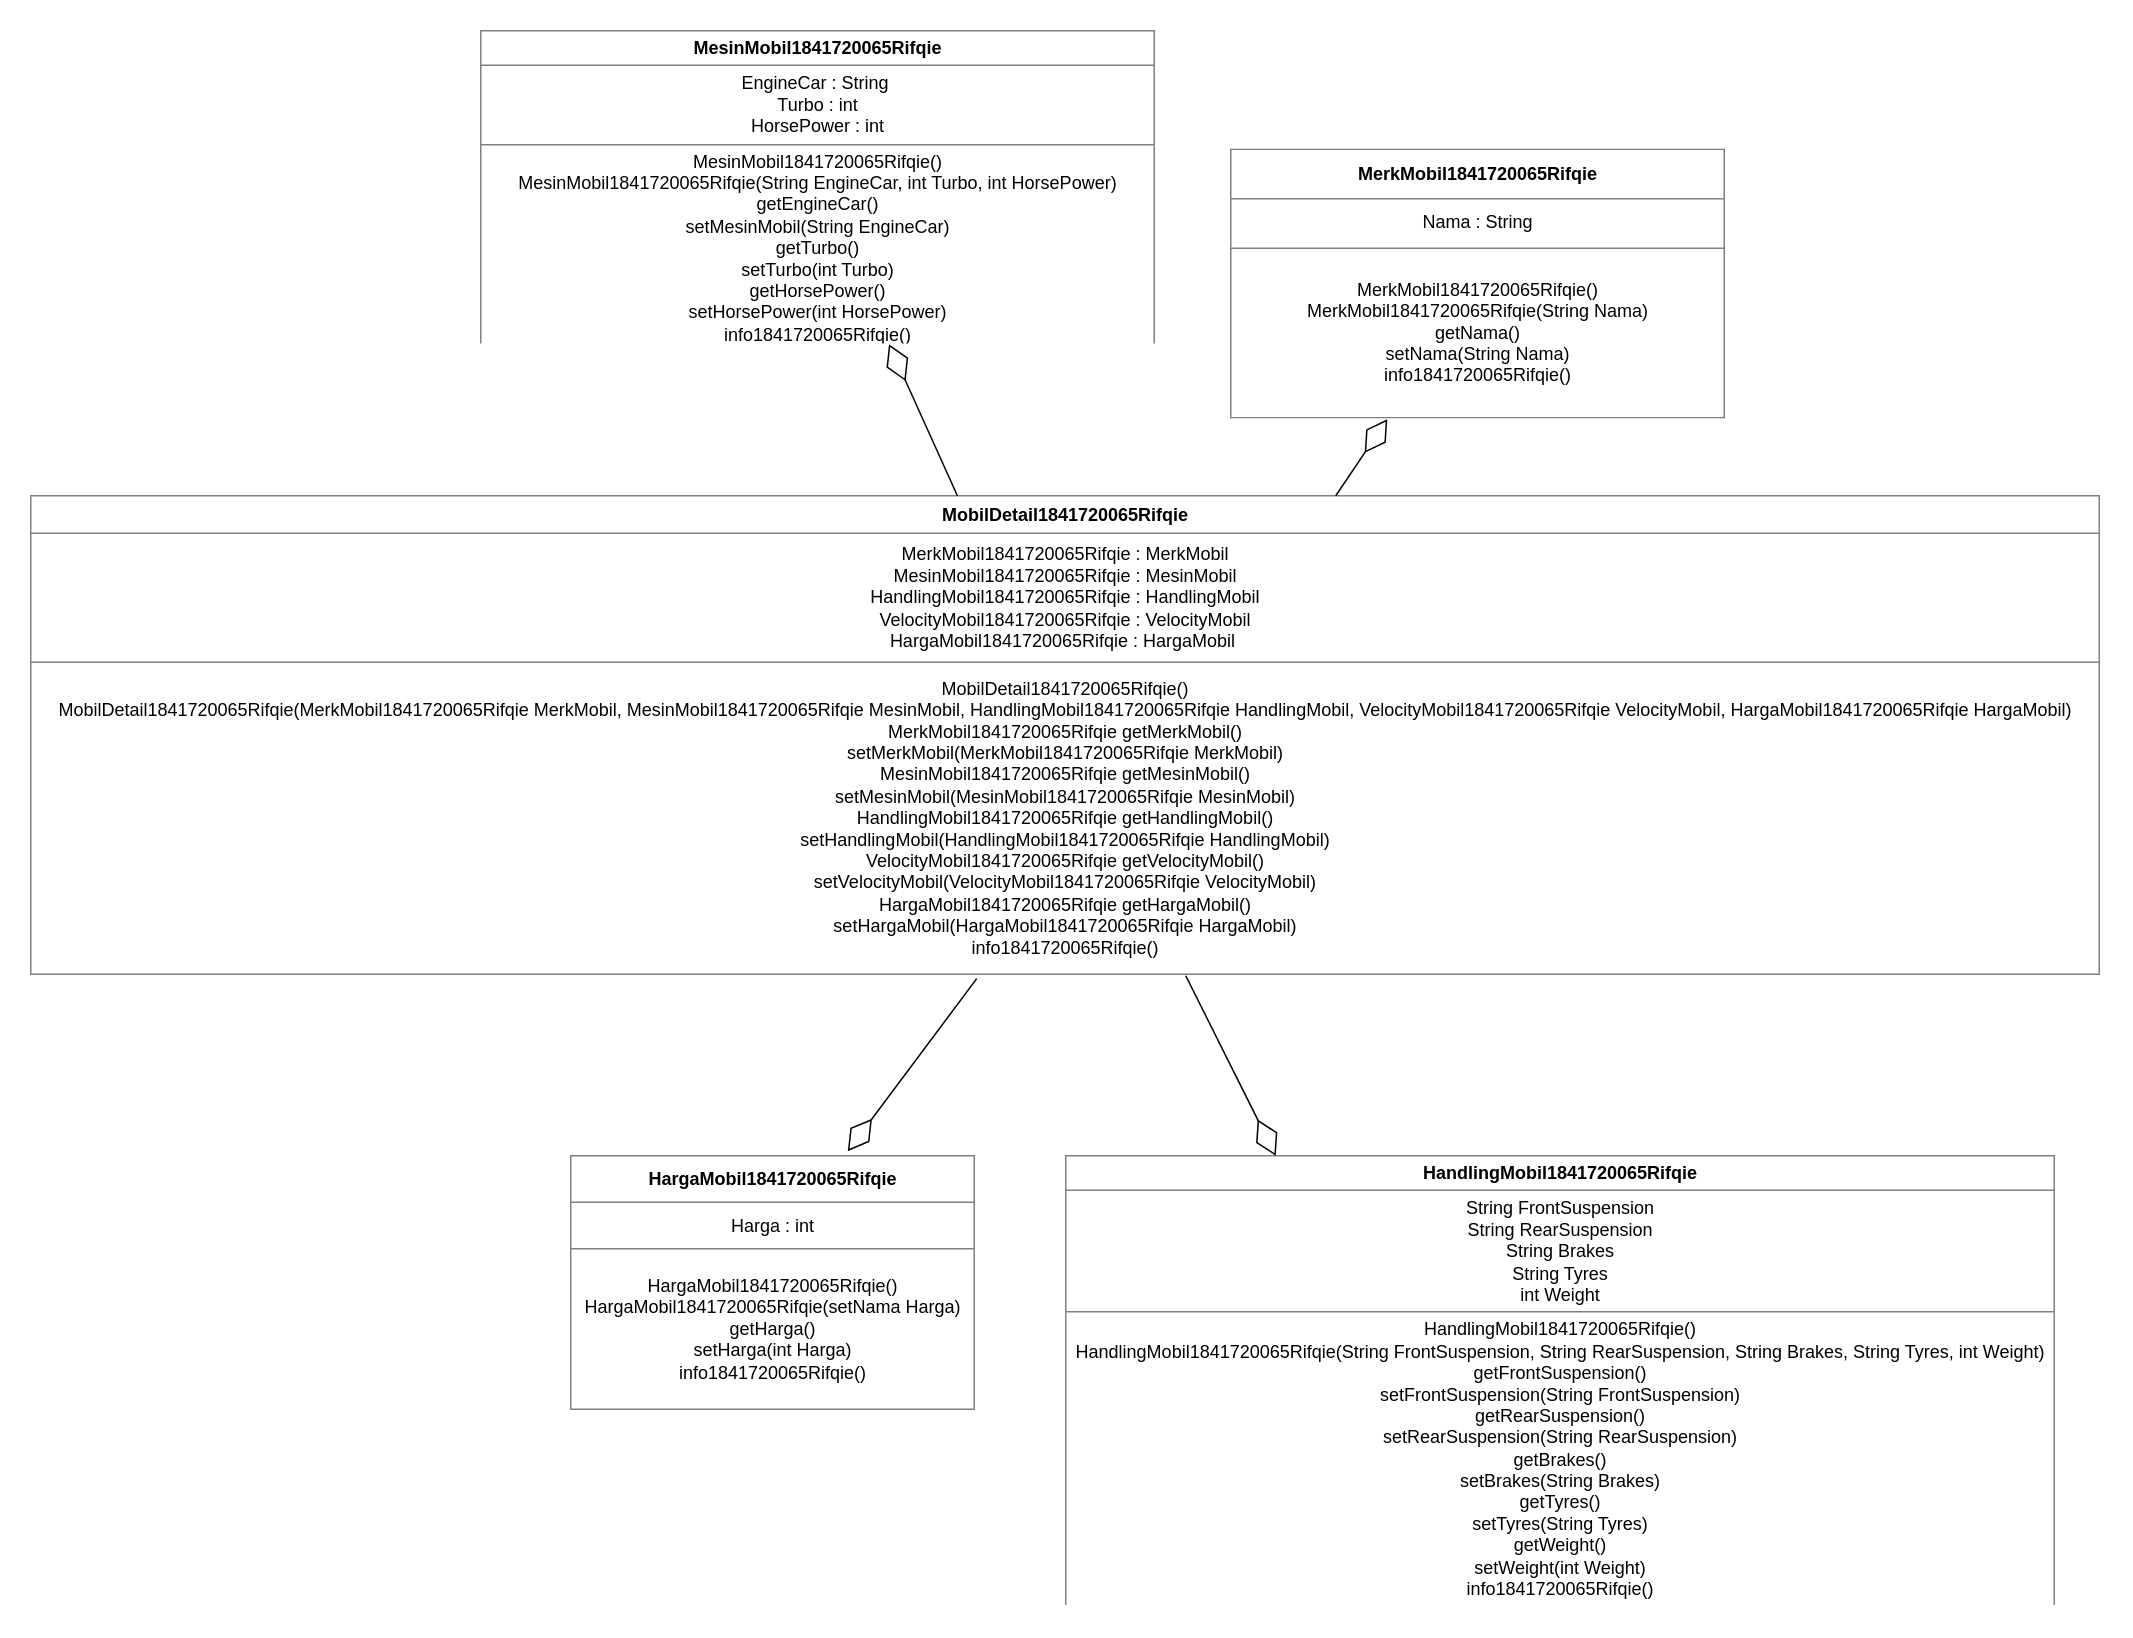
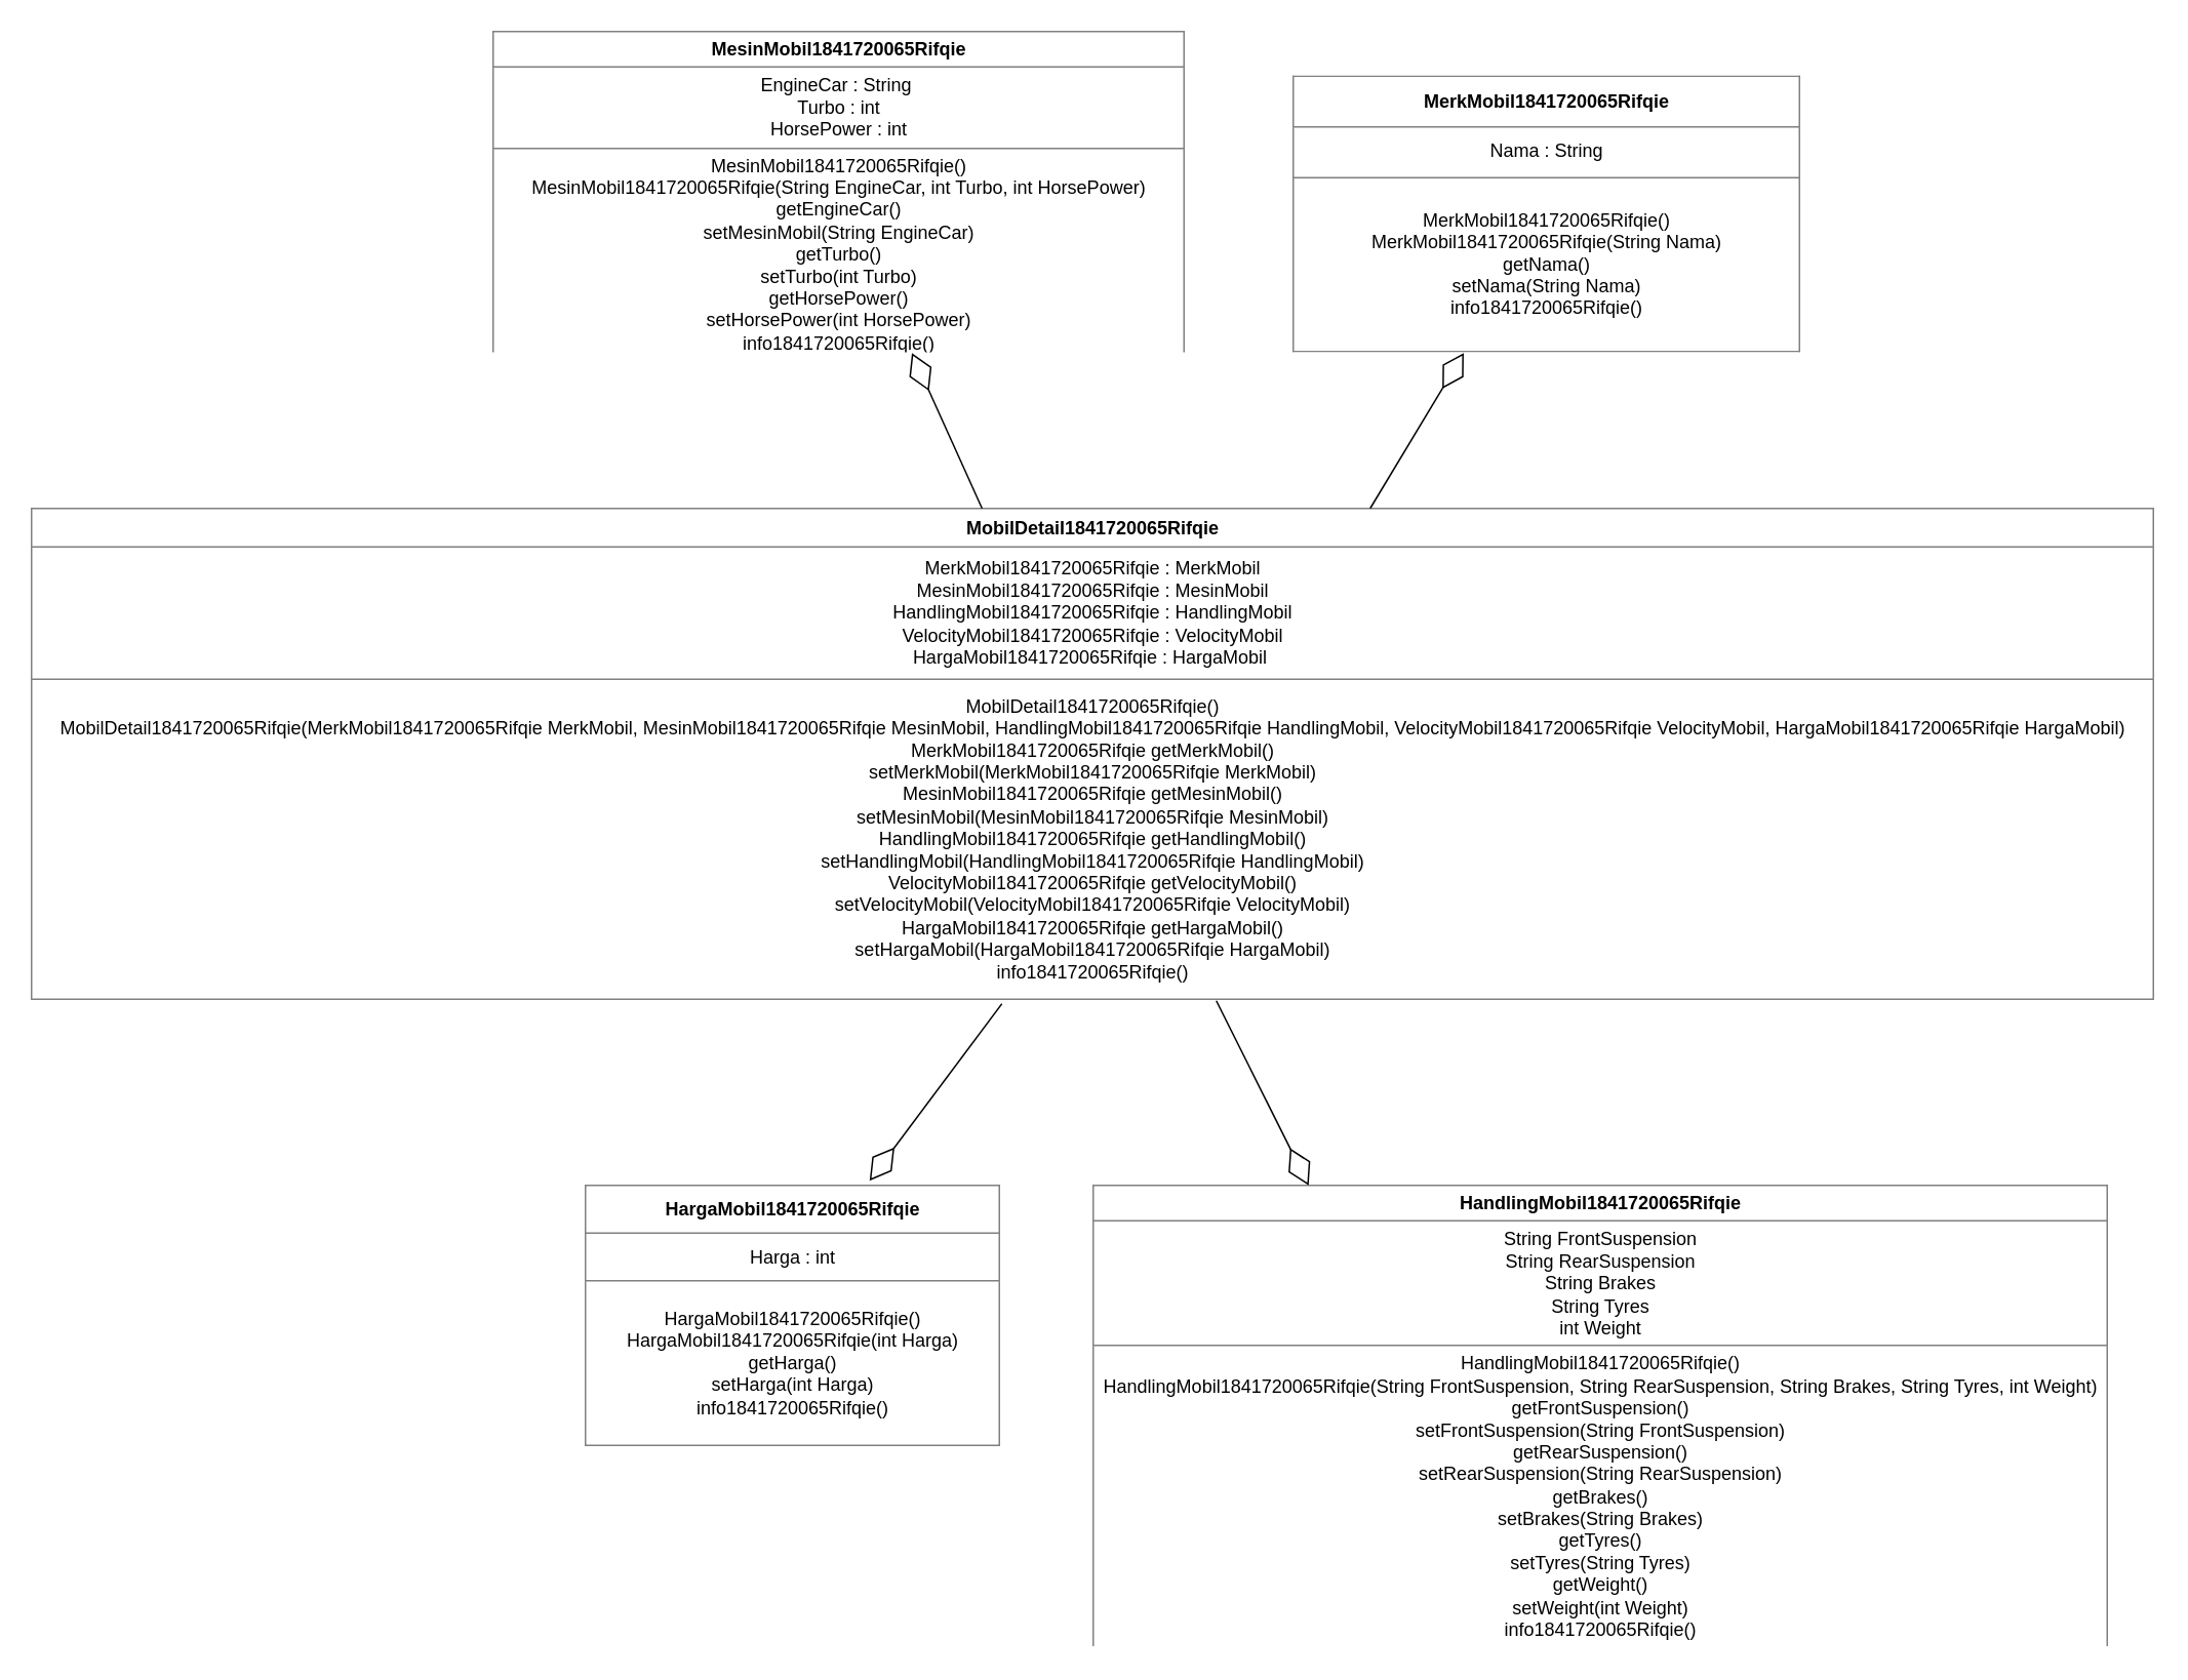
- <mxCell id="6" value="&lt;table border=&quot;1&quot; width=&quot;100%&quot; cellpadding=&quot;4&quot; style=&quot;width: 100% ; height: 100% ; border-collapse: collapse&quot;&gt;&lt;tbody&gt;&lt;tr&gt;&lt;th align=&quot;center&quot;&gt;MerkMobil1841720065Rifqie&lt;br&gt;&lt;/th&gt;&lt;/tr&gt;&lt;tr&gt;&lt;td align=&quot;center&quot;&gt;Nama : String&lt;br&gt;&lt;/td&gt;&lt;/tr&gt;&lt;tr&gt;&lt;td align=&quot;center&quot;&gt;MerkMobil1841720065Rifqie()&lt;br&gt;MerkMobil1841720065Rifqie(String Nama)&lt;br&gt;getNama()&lt;br&gt;setNama(String Nama)&lt;br&gt;info1841720065Rifqie()&lt;br&gt;&lt;/td&gt;&lt;/tr&gt;&lt;/tbody&gt;&lt;/table&gt;" style="text;html=1;strokeColor=none;fillColor=none;overflow=fill;" vertex="1" parent="1"><mxGeometry x="820" y="99" width="330" height="180" as="geometry" /></mxCell>
+ <mxCell id="6" value="&lt;table border=&quot;1&quot; width=&quot;100%&quot; cellpadding=&quot;4&quot; style=&quot;width: 100% ; height: 100% ; border-collapse: collapse&quot;&gt;&lt;tbody&gt;&lt;tr&gt;&lt;th align=&quot;center&quot;&gt;MerkMobil1841720065Rifqie&lt;br&gt;&lt;/th&gt;&lt;/tr&gt;&lt;tr&gt;&lt;td align=&quot;center&quot;&gt;Nama : String&lt;br&gt;&lt;/td&gt;&lt;/tr&gt;&lt;tr&gt;&lt;td align=&quot;center&quot;&gt;MerkMobil1841720065Rifqie()&lt;br&gt;MerkMobil1841720065Rifqie(String Nama)&lt;br&gt;getNama()&lt;br&gt;setNama(String Nama)&lt;br&gt;info1841720065Rifqie()&lt;br&gt;&lt;/td&gt;&lt;/tr&gt;&lt;/tbody&gt;&lt;/table&gt;" style="text;html=1;strokeColor=none;fillColor=none;overflow=fill;" vertex="1" parent="1"><mxGeometry x="840" y="49" width="330" height="180" as="geometry" /></mxCell>
- <mxCell id="7" value="&lt;table border=&quot;1&quot; width=&quot;100%&quot; cellpadding=&quot;4&quot; style=&quot;width: 100% ; height: 100% ; border-collapse: collapse&quot;&gt;&lt;tbody&gt;&lt;tr&gt;&lt;th align=&quot;center&quot;&gt;HargaMobil1841720065Rifqie&lt;br&gt;&lt;/th&gt;&lt;/tr&gt;&lt;tr&gt;&lt;td align=&quot;center&quot;&gt;Harga : int&lt;br&gt;&lt;/td&gt;&lt;/tr&gt;&lt;tr&gt;&lt;td align=&quot;center&quot;&gt;HargaMobil1841720065Rifqie()&lt;br&gt;HargaMobil1841720065Rifqie(setNama Harga)&lt;br&gt;getHarga()&lt;br&gt;setHarga(int Harga)&lt;br&gt;info1841720065Rifqie()&lt;br&gt;&lt;/td&gt;&lt;/tr&gt;&lt;/tbody&gt;&lt;/table&gt;" style="text;html=1;strokeColor=none;fillColor=none;overflow=fill;" vertex="1" parent="1"><mxGeometry x="380" y="770" width="270" height="170" as="geometry" /></mxCell>
+ <mxCell id="7" value="&lt;table border=&quot;1&quot; width=&quot;100%&quot; cellpadding=&quot;4&quot; style=&quot;width: 100% ; height: 100% ; border-collapse: collapse&quot;&gt;&lt;tbody&gt;&lt;tr&gt;&lt;th align=&quot;center&quot;&gt;HargaMobil1841720065Rifqie&lt;br&gt;&lt;/th&gt;&lt;/tr&gt;&lt;tr&gt;&lt;td align=&quot;center&quot;&gt;Harga : int&lt;br&gt;&lt;/td&gt;&lt;/tr&gt;&lt;tr&gt;&lt;td align=&quot;center&quot;&gt;HargaMobil1841720065Rifqie()&lt;br&gt;HargaMobil1841720065Rifqie(int Harga)&lt;br&gt;getHarga()&lt;br&gt;setHarga(int Harga)&lt;br&gt;info1841720065Rifqie()&lt;br&gt;&lt;/td&gt;&lt;/tr&gt;&lt;/tbody&gt;&lt;/table&gt;" style="text;html=1;strokeColor=none;fillColor=none;overflow=fill;" vertex="1" parent="1"><mxGeometry x="380" y="770" width="270" height="170" as="geometry" /></mxCell>
